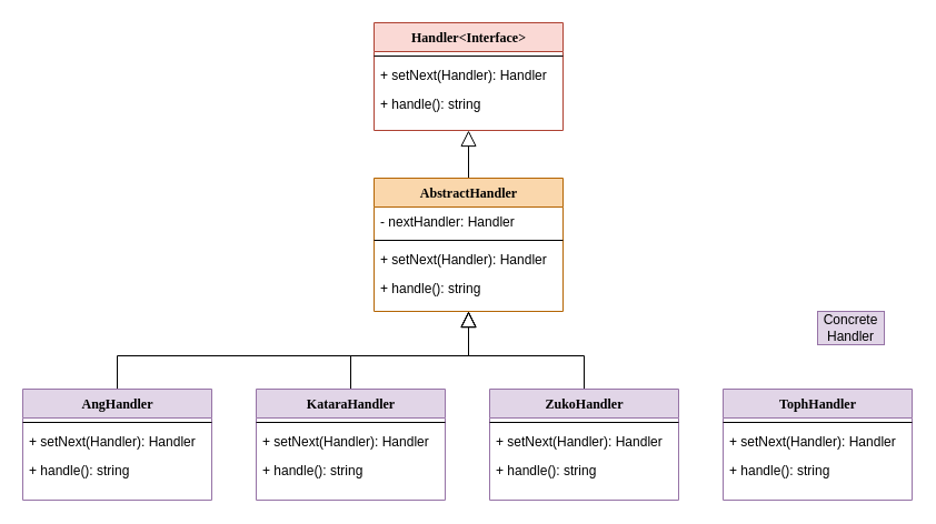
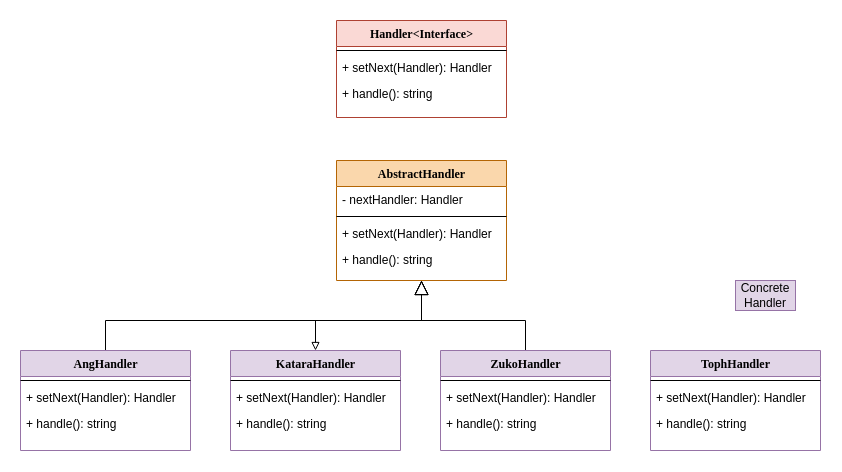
- <mxCell id="2" style="edgeStyle=orthogonalEdgeStyle;rounded=0;orthogonalLoop=1;jettySize=auto;html=1;exitX=0.5;exitY=1;exitDx=0;exitDy=0;entryX=0.5;entryY=0;entryDx=0;entryDy=0;startArrow=block;startFill=0;startSize=12;endArrow=none;endFill=0;" edge="1" parent="1" source="3" target="10"><mxGeometry relative="1" as="geometry" /></mxCell>
- <mxCell id="8" style="edgeStyle=orthogonalEdgeStyle;rounded=0;orthogonalLoop=1;jettySize=auto;html=1;exitX=0.5;exitY=1;exitDx=0;exitDy=0;startArrow=block;startFill=0;startSize=12;endArrow=none;endFill=0;" edge="1" parent="1" source="10" target="19"><mxGeometry relative="1" as="geometry" /></mxCell>
+ <mxCell id="8" style="edgeStyle=orthogonalEdgeStyle;rounded=0;orthogonalLoop=1;jettySize=auto;html=1;exitX=0.5;exitY=1;exitDx=0;exitDy=0;startArrow=block;startFill=0;startSize=12;endArrow=block;endFill=0;" edge="1" parent="1" source="10" target="19"><mxGeometry relative="1" as="geometry" /></mxCell>
